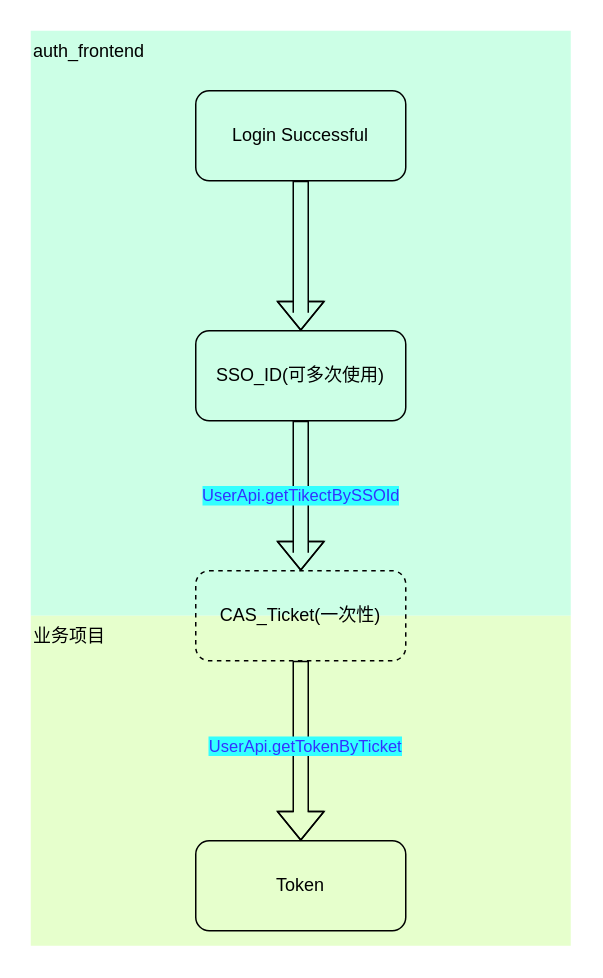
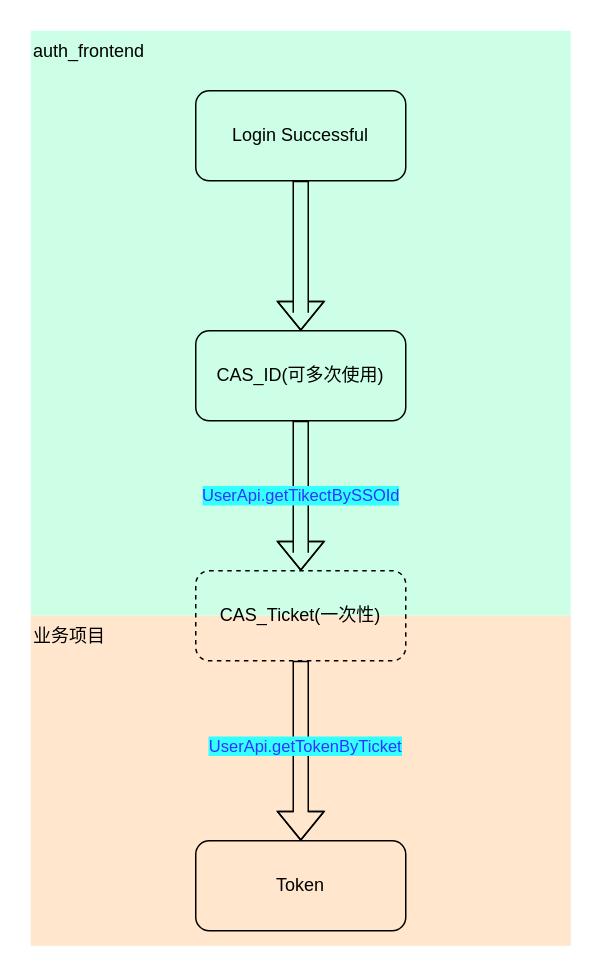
- <mxCell id="4" value="SSO_ID(可多次使用)" style="rounded=1;whiteSpace=wrap;html=1;fillColor=none;" parent="1" vertex="1"><mxGeometry x="130" y="220" width="140" height="60" as="geometry" /></mxCell>
+ <mxCell id="4" value="CAS_ID(可多次使用)" style="rounded=1;whiteSpace=wrap;html=1;fillColor=none;" parent="1" vertex="1"><mxGeometry x="130" y="220" width="140" height="60" as="geometry" /></mxCell>
- <mxCell id="3" value="业务项目" style="rounded=0;whiteSpace=wrap;html=1;fillColor=#E6FFCC;strokeColor=none;align=left;verticalAlign=top;" parent="1" vertex="1"><mxGeometry x="20" y="410" width="360" height="220" as="geometry" /></mxCell>
+ <mxCell id="3" value="业务项目" style="rounded=0;whiteSpace=wrap;html=1;fillColor=#ffe6cc;strokeColor=none;align=left;verticalAlign=top;" parent="1" vertex="1"><mxGeometry x="20" y="410" width="360" height="220" as="geometry" /></mxCell>
